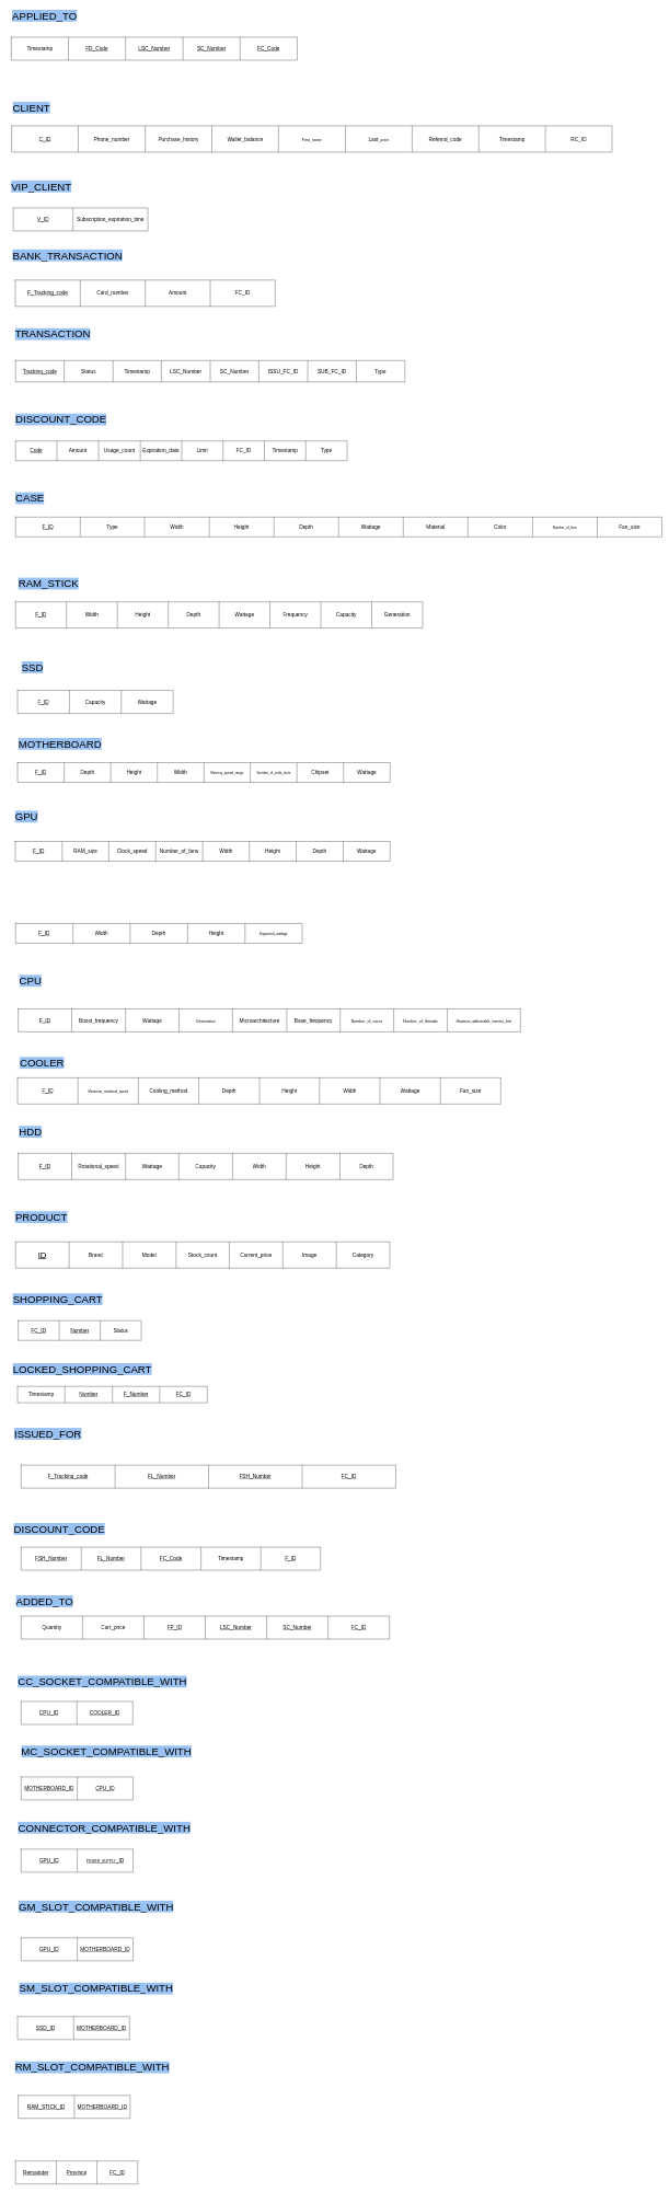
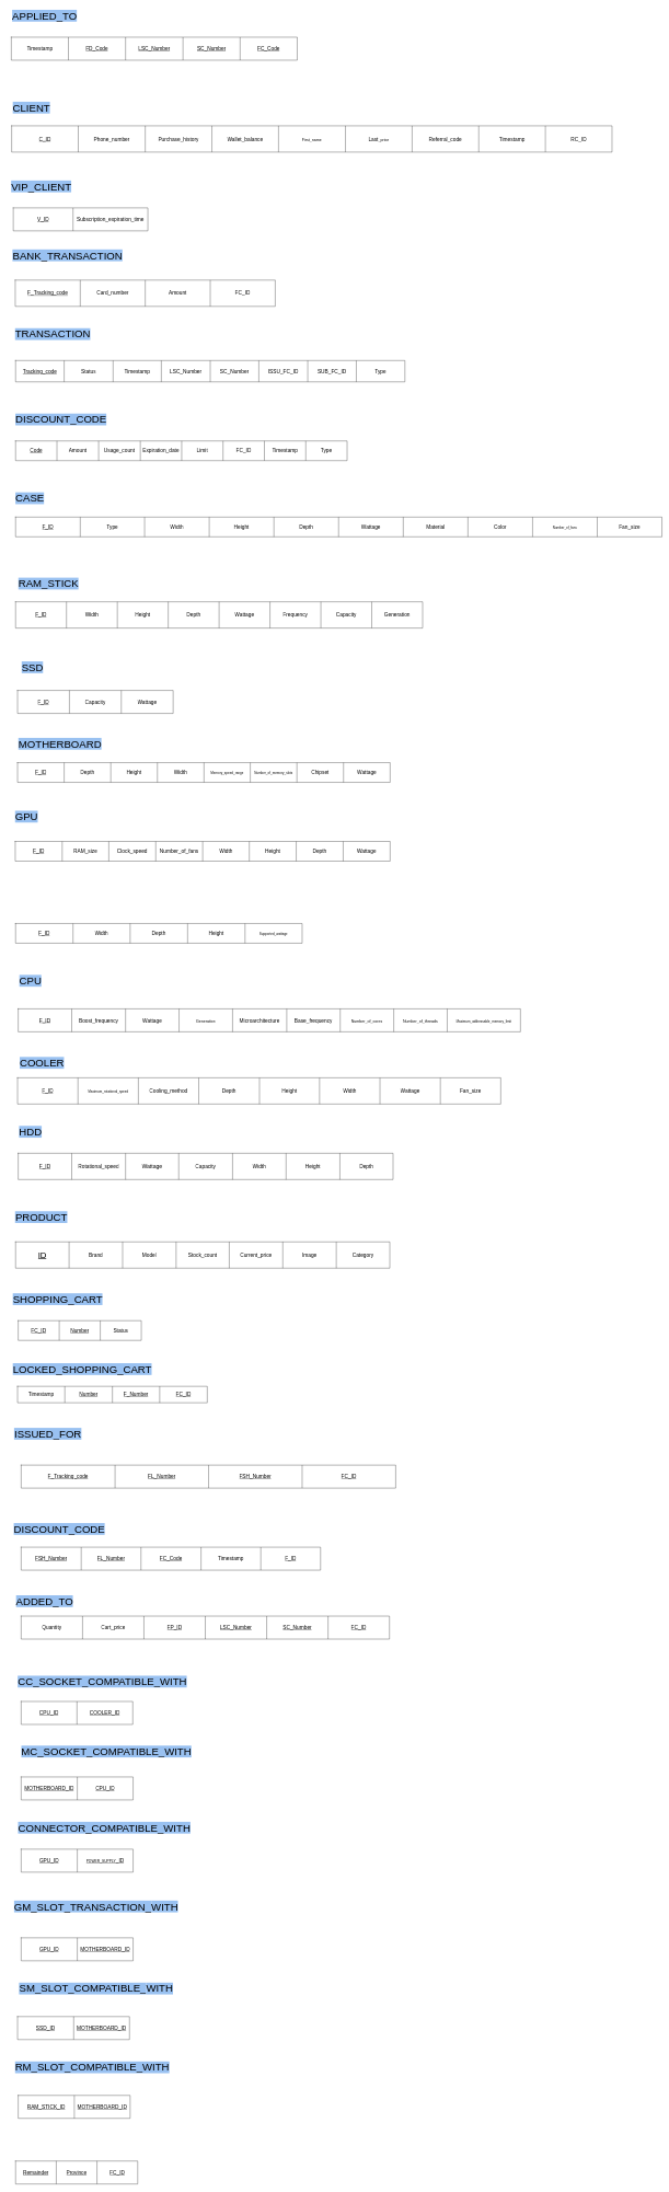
- <mxCell id="63" value="&lt;font style=&quot;font-size: 10px;&quot;&gt;Number_of_code_&lt;font style=&quot;font-size: 10px;&quot;&gt;slots&lt;/font&gt;&lt;/font&gt;" style="shape=partialRectangle;html=1;whiteSpace=wrap;connectable=0;strokeColor=inherit;overflow=hidden;fillColor=none;top=0;left=0;bottom=0;right=0;pointerEvents=1;fontSize=16;labelBackgroundColor=default;" parent="57" vertex="1"><mxGeometry x="709" width="142" height="60" as="geometry"><mxRectangle width="142" height="60" as="alternateBounds" /></mxGeometry></mxCell>
+ <mxCell id="63" value="&lt;font style=&quot;font-size: 10px;&quot;&gt;Number_of_memory_&lt;font style=&quot;font-size: 10px;&quot;&gt;slots&lt;/font&gt;&lt;/font&gt;" style="shape=partialRectangle;html=1;whiteSpace=wrap;connectable=0;strokeColor=inherit;overflow=hidden;fillColor=none;top=0;left=0;bottom=0;right=0;pointerEvents=1;fontSize=16;labelBackgroundColor=default;" parent="57" vertex="1"><mxGeometry x="709" width="142" height="60" as="geometry"><mxRectangle width="142" height="60" as="alternateBounds" /></mxGeometry></mxCell>
- <mxCell id="184" value="&lt;font style=&quot;background-color: rgb(153, 193, 241);&quot;&gt;GM_SLOT_COMPATIBLE_&lt;/font&gt;&lt;font style=&quot;background-color: rgb(153, 193, 241);&quot;&gt;WITH&lt;/font&gt;" style="text;html=1;align=center;verticalAlign=middle;resizable=0;points=[];autosize=1;strokeColor=none;fillColor=none;fontSize=32;" parent="1" vertex="1"><mxGeometry x="47" y="5780" width="490" height="50" as="geometry" /></mxCell>
+ <mxCell id="184" value="&lt;font style=&quot;background-color: rgb(153, 193, 241);&quot;&gt;GM_SLOT_TRANSACTION_&lt;/font&gt;&lt;font style=&quot;background-color: rgb(153, 193, 241);&quot;&gt;WITH&lt;/font&gt;" style="text;html=1;align=center;verticalAlign=middle;resizable=0;points=[];autosize=1;strokeColor=none;fillColor=none;fontSize=32;" parent="1" vertex="1"><mxGeometry x="47" y="5780" width="490" height="50" as="geometry" /></mxCell>
